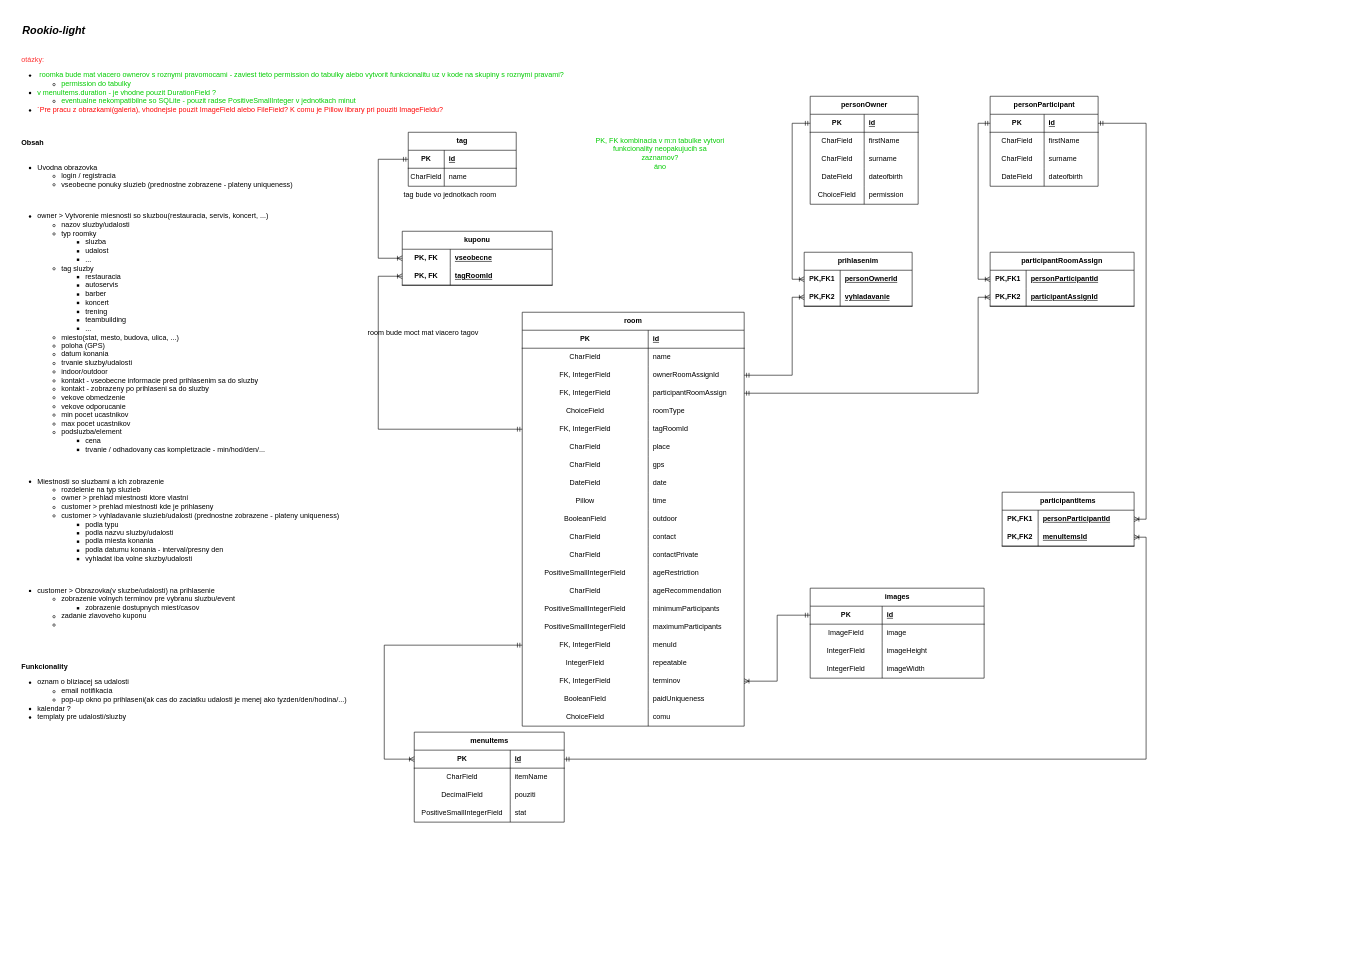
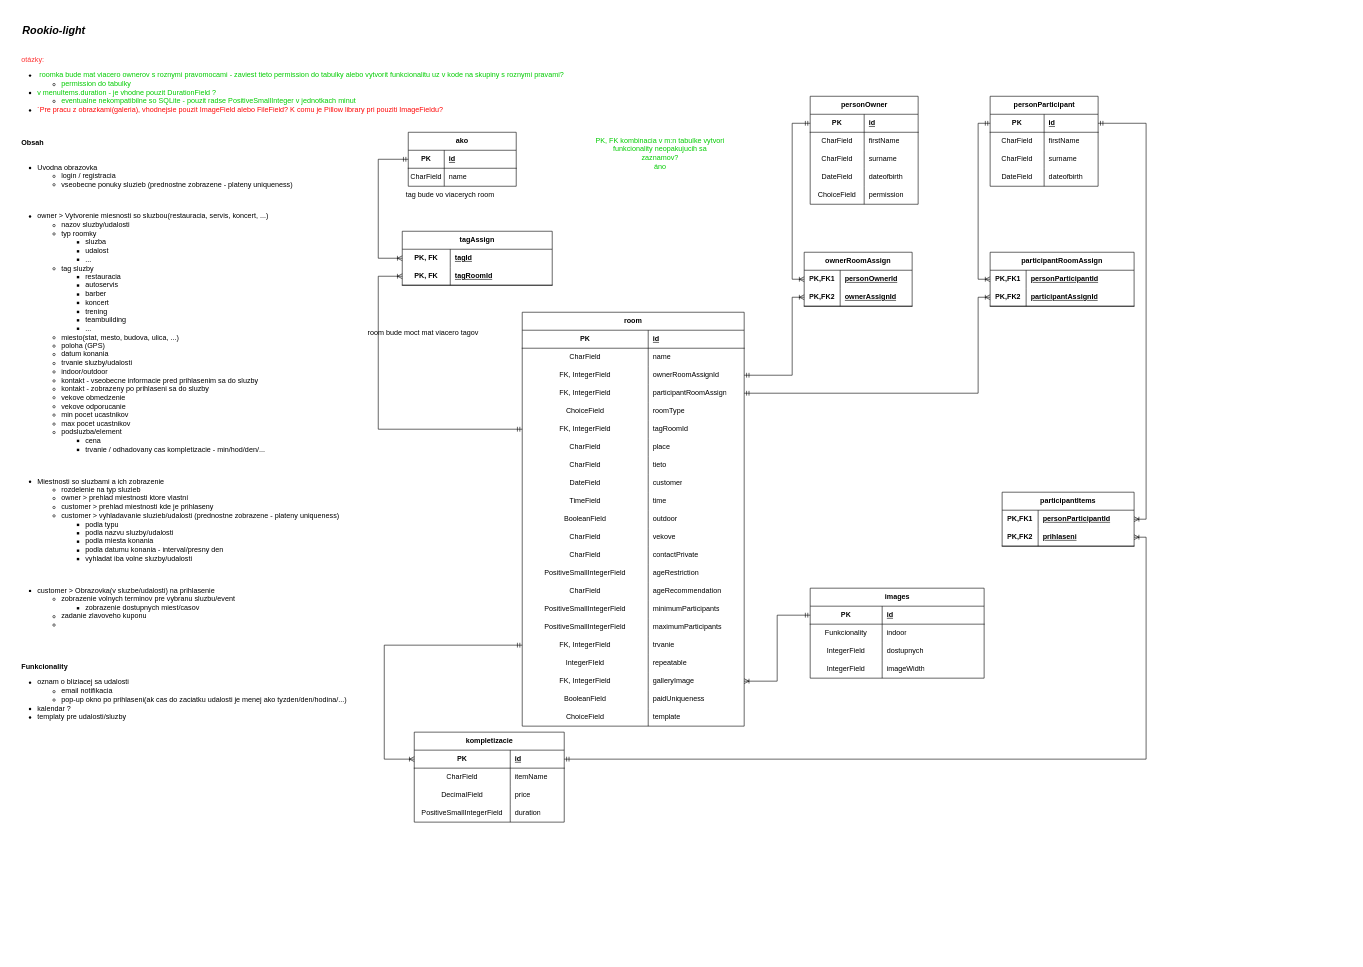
- <mxCell id="79" value="tag" style="shape=table;startSize=30;container=1;collapsible=1;childLayout=tableLayout;fixedRows=1;rowLines=0;fontStyle=1;align=center;resizeLast=1;html=1;whiteSpace=wrap;" vertex="1" parent="1"><mxGeometry x="680" y="220" width="180" height="90" as="geometry" /></mxCell>
+ <mxCell id="79" value="ako" style="shape=table;startSize=30;container=1;collapsible=1;childLayout=tableLayout;fixedRows=1;rowLines=0;fontStyle=1;align=center;resizeLast=1;html=1;whiteSpace=wrap;" vertex="1" parent="1"><mxGeometry x="680" y="220" width="180" height="90" as="geometry" /></mxCell>
- <mxCell id="86" value="&lt;div&gt;tag bude vo jednotkach room&lt;br&gt;&lt;/div&gt;" style="text;html=1;strokeColor=none;fillColor=none;align=center;verticalAlign=middle;whiteSpace=wrap;rounded=0;" vertex="1" parent="1"><mxGeometry x="640" y="290" width="220" height="70" as="geometry" /></mxCell>
+ <mxCell id="86" value="&lt;div&gt;tag bude vo viacerych room&lt;br&gt;&lt;/div&gt;" style="text;html=1;strokeColor=none;fillColor=none;align=center;verticalAlign=middle;whiteSpace=wrap;rounded=0;" vertex="1" parent="1"><mxGeometry x="640" y="290" width="220" height="70" as="geometry" /></mxCell>
- <mxCell id="70" value="kuponu" style="shape=table;startSize=30;container=1;collapsible=1;childLayout=tableLayout;fixedRows=1;rowLines=0;fontStyle=1;align=center;resizeLast=1;html=1;whiteSpace=wrap;" vertex="1" parent="1"><mxGeometry x="670" y="385" width="250" height="90" as="geometry" /></mxCell>
+ <mxCell id="70" value="tagAssign" style="shape=table;startSize=30;container=1;collapsible=1;childLayout=tableLayout;fixedRows=1;rowLines=0;fontStyle=1;align=center;resizeLast=1;html=1;whiteSpace=wrap;" vertex="1" parent="1"><mxGeometry x="670" y="385" width="250" height="90" as="geometry" /></mxCell>
- <mxCell id="73" value="vseobecne" style="shape=partialRectangle;connectable=0;fillColor=none;top=0;left=0;bottom=0;right=0;align=left;spacingLeft=6;fontStyle=5;overflow=hidden;html=1;whiteSpace=wrap;" vertex="1" parent="71"><mxGeometry x="80" width="170" height="30" as="geometry"><mxRectangle width="170" height="30" as="alternateBounds" /></mxGeometry></mxCell>
+ <mxCell id="73" value="tagId" style="shape=partialRectangle;connectable=0;fillColor=none;top=0;left=0;bottom=0;right=0;align=left;spacingLeft=6;fontStyle=5;overflow=hidden;html=1;whiteSpace=wrap;" vertex="1" parent="71"><mxGeometry x="80" width="170" height="30" as="geometry"><mxRectangle width="170" height="30" as="alternateBounds" /></mxGeometry></mxCell>
- <mxCell id="102" value="prihlasenim" style="shape=table;startSize=30;container=1;collapsible=1;childLayout=tableLayout;fixedRows=1;rowLines=0;fontStyle=1;align=center;resizeLast=1;html=1;whiteSpace=wrap;" vertex="1" parent="1"><mxGeometry x="1340" y="420" width="180" height="90" as="geometry" /></mxCell>
+ <mxCell id="102" value="ownerRoomAssign" style="shape=table;startSize=30;container=1;collapsible=1;childLayout=tableLayout;fixedRows=1;rowLines=0;fontStyle=1;align=center;resizeLast=1;html=1;whiteSpace=wrap;" vertex="1" parent="1"><mxGeometry x="1340" y="420" width="180" height="90" as="geometry" /></mxCell>
- <mxCell id="108" value="vyhladavanie" style="shape=partialRectangle;connectable=0;fillColor=none;top=0;left=0;bottom=0;right=0;align=left;spacingLeft=6;fontStyle=5;overflow=hidden;html=1;whiteSpace=wrap;" vertex="1" parent="106"><mxGeometry x="60" width="120" height="30" as="geometry"><mxRectangle width="120" height="30" as="alternateBounds" /></mxGeometry></mxCell>
+ <mxCell id="108" value="ownerAssignId" style="shape=partialRectangle;connectable=0;fillColor=none;top=0;left=0;bottom=0;right=0;align=left;spacingLeft=6;fontStyle=5;overflow=hidden;html=1;whiteSpace=wrap;" vertex="1" parent="106"><mxGeometry x="60" width="120" height="30" as="geometry"><mxRectangle width="120" height="30" as="alternateBounds" /></mxGeometry></mxCell>
- <mxCell id="27" value="gps" style="shape=partialRectangle;connectable=0;fillColor=none;top=0;left=0;bottom=0;right=0;align=left;spacingLeft=6;overflow=hidden;html=1;whiteSpace=wrap;" vertex="1" parent="25"><mxGeometry x="210" width="160" height="30" as="geometry"><mxRectangle width="160" height="30" as="alternateBounds" /></mxGeometry></mxCell>
+ <mxCell id="27" value="tieto" style="shape=partialRectangle;connectable=0;fillColor=none;top=0;left=0;bottom=0;right=0;align=left;spacingLeft=6;overflow=hidden;html=1;whiteSpace=wrap;" vertex="1" parent="25"><mxGeometry x="210" width="160" height="30" as="geometry"><mxRectangle width="160" height="30" as="alternateBounds" /></mxGeometry></mxCell>
- <mxCell id="30" value="date" style="shape=partialRectangle;connectable=0;fillColor=none;top=0;left=0;bottom=0;right=0;align=left;spacingLeft=6;overflow=hidden;html=1;whiteSpace=wrap;" vertex="1" parent="28"><mxGeometry x="210" width="160" height="30" as="geometry"><mxRectangle width="160" height="30" as="alternateBounds" /></mxGeometry></mxCell>
+ <mxCell id="30" value="customer" style="shape=partialRectangle;connectable=0;fillColor=none;top=0;left=0;bottom=0;right=0;align=left;spacingLeft=6;overflow=hidden;html=1;whiteSpace=wrap;" vertex="1" parent="28"><mxGeometry x="210" width="160" height="30" as="geometry"><mxRectangle width="160" height="30" as="alternateBounds" /></mxGeometry></mxCell>
- <mxCell id="32" value="Pillow" style="shape=partialRectangle;connectable=0;fillColor=none;top=0;left=0;bottom=0;right=0;editable=1;overflow=hidden;html=1;whiteSpace=wrap;" vertex="1" parent="31"><mxGeometry width="210" height="30" as="geometry"><mxRectangle width="210" height="30" as="alternateBounds" /></mxGeometry></mxCell>
+ <mxCell id="32" value="TimeField" style="shape=partialRectangle;connectable=0;fillColor=none;top=0;left=0;bottom=0;right=0;editable=1;overflow=hidden;html=1;whiteSpace=wrap;" vertex="1" parent="31"><mxGeometry width="210" height="30" as="geometry"><mxRectangle width="210" height="30" as="alternateBounds" /></mxGeometry></mxCell>
- <mxCell id="39" value="contact" style="shape=partialRectangle;connectable=0;fillColor=none;top=0;left=0;bottom=0;right=0;align=left;spacingLeft=6;overflow=hidden;html=1;whiteSpace=wrap;" vertex="1" parent="37"><mxGeometry x="210" width="160" height="30" as="geometry"><mxRectangle width="160" height="30" as="alternateBounds" /></mxGeometry></mxCell>
+ <mxCell id="39" value="vekove" style="shape=partialRectangle;connectable=0;fillColor=none;top=0;left=0;bottom=0;right=0;align=left;spacingLeft=6;overflow=hidden;html=1;whiteSpace=wrap;" vertex="1" parent="37"><mxGeometry x="210" width="160" height="30" as="geometry"><mxRectangle width="160" height="30" as="alternateBounds" /></mxGeometry></mxCell>
- <mxCell id="156" value="menuItemsId" style="shape=partialRectangle;connectable=0;fillColor=none;top=0;left=0;bottom=0;right=0;align=left;spacingLeft=6;fontStyle=5;overflow=hidden;html=1;whiteSpace=wrap;" vertex="1" parent="154"><mxGeometry x="60" width="160" height="30" as="geometry"><mxRectangle width="160" height="30" as="alternateBounds" /></mxGeometry></mxCell>
+ <mxCell id="156" value="prihlaseni" style="shape=partialRectangle;connectable=0;fillColor=none;top=0;left=0;bottom=0;right=0;align=left;spacingLeft=6;fontStyle=5;overflow=hidden;html=1;whiteSpace=wrap;" vertex="1" parent="154"><mxGeometry x="60" width="160" height="30" as="geometry"><mxRectangle width="160" height="30" as="alternateBounds" /></mxGeometry></mxCell>
- <mxCell id="164" value="ImageField" style="shape=partialRectangle;connectable=0;fillColor=none;top=0;left=0;bottom=0;right=0;editable=1;overflow=hidden;whiteSpace=wrap;html=1;" vertex="1" parent="163"><mxGeometry width="120" height="30" as="geometry"><mxRectangle width="120" height="30" as="alternateBounds" /></mxGeometry></mxCell>
+ <mxCell id="164" value="Funkcionality" style="shape=partialRectangle;connectable=0;fillColor=none;top=0;left=0;bottom=0;right=0;editable=1;overflow=hidden;whiteSpace=wrap;html=1;" vertex="1" parent="163"><mxGeometry width="120" height="30" as="geometry"><mxRectangle width="120" height="30" as="alternateBounds" /></mxGeometry></mxCell>
- <mxCell id="165" value="image" style="shape=partialRectangle;connectable=0;fillColor=none;top=0;left=0;bottom=0;right=0;align=left;spacingLeft=6;overflow=hidden;whiteSpace=wrap;html=1;" vertex="1" parent="163"><mxGeometry x="120" width="170" height="30" as="geometry"><mxRectangle width="170" height="30" as="alternateBounds" /></mxGeometry></mxCell>
+ <mxCell id="165" value="indoor" style="shape=partialRectangle;connectable=0;fillColor=none;top=0;left=0;bottom=0;right=0;align=left;spacingLeft=6;overflow=hidden;whiteSpace=wrap;html=1;" vertex="1" parent="163"><mxGeometry x="120" width="170" height="30" as="geometry"><mxRectangle width="170" height="30" as="alternateBounds" /></mxGeometry></mxCell>
- <mxCell id="57" value="menuId" style="shape=partialRectangle;connectable=0;fillColor=none;top=0;left=0;bottom=0;right=0;align=left;spacingLeft=6;overflow=hidden;html=1;whiteSpace=wrap;" vertex="1" parent="55"><mxGeometry x="210" width="160" height="30" as="geometry"><mxRectangle width="160" height="30" as="alternateBounds" /></mxGeometry></mxCell>
+ <mxCell id="57" value="trvanie" style="shape=partialRectangle;connectable=0;fillColor=none;top=0;left=0;bottom=0;right=0;align=left;spacingLeft=6;overflow=hidden;html=1;whiteSpace=wrap;" vertex="1" parent="55"><mxGeometry x="210" width="160" height="30" as="geometry"><mxRectangle width="160" height="30" as="alternateBounds" /></mxGeometry></mxCell>
- <mxCell id="168" value="imageHeight" style="shape=partialRectangle;connectable=0;fillColor=none;top=0;left=0;bottom=0;right=0;align=left;spacingLeft=6;overflow=hidden;whiteSpace=wrap;html=1;" vertex="1" parent="166"><mxGeometry x="120" width="170" height="30" as="geometry"><mxRectangle width="170" height="30" as="alternateBounds" /></mxGeometry></mxCell>
+ <mxCell id="168" value="dostupnych" style="shape=partialRectangle;connectable=0;fillColor=none;top=0;left=0;bottom=0;right=0;align=left;spacingLeft=6;overflow=hidden;whiteSpace=wrap;html=1;" vertex="1" parent="166"><mxGeometry x="120" width="170" height="30" as="geometry"><mxRectangle width="170" height="30" as="alternateBounds" /></mxGeometry></mxCell>
- <mxCell id="63" value="terminov" style="shape=partialRectangle;connectable=0;fillColor=none;top=0;left=0;bottom=0;right=0;align=left;spacingLeft=6;overflow=hidden;html=1;whiteSpace=wrap;" vertex="1" parent="61"><mxGeometry x="210" width="160" height="30" as="geometry"><mxRectangle width="160" height="30" as="alternateBounds" /></mxGeometry></mxCell>
+ <mxCell id="63" value="galleryImage" style="shape=partialRectangle;connectable=0;fillColor=none;top=0;left=0;bottom=0;right=0;align=left;spacingLeft=6;overflow=hidden;html=1;whiteSpace=wrap;" vertex="1" parent="61"><mxGeometry x="210" width="160" height="30" as="geometry"><mxRectangle width="160" height="30" as="alternateBounds" /></mxGeometry></mxCell>
- <mxCell id="69" value="comu" style="shape=partialRectangle;connectable=0;fillColor=none;top=0;left=0;bottom=0;right=0;align=left;spacingLeft=6;overflow=hidden;html=1;whiteSpace=wrap;" vertex="1" parent="67"><mxGeometry x="210" width="160" height="30" as="geometry"><mxRectangle width="160" height="30" as="alternateBounds" /></mxGeometry></mxCell>
+ <mxCell id="69" value="template" style="shape=partialRectangle;connectable=0;fillColor=none;top=0;left=0;bottom=0;right=0;align=left;spacingLeft=6;overflow=hidden;html=1;whiteSpace=wrap;" vertex="1" parent="67"><mxGeometry x="210" width="160" height="30" as="geometry"><mxRectangle width="160" height="30" as="alternateBounds" /></mxGeometry></mxCell>
- <mxCell id="88" value="menuItems" style="shape=table;startSize=30;container=1;collapsible=1;childLayout=tableLayout;fixedRows=1;rowLines=0;fontStyle=1;align=center;resizeLast=1;html=1;" vertex="1" parent="1"><mxGeometry x="690" y="1220" width="250" height="150" as="geometry" /></mxCell>
+ <mxCell id="88" value="kompletizacie" style="shape=table;startSize=30;container=1;collapsible=1;childLayout=tableLayout;fixedRows=1;rowLines=0;fontStyle=1;align=center;resizeLast=1;html=1;" vertex="1" parent="1"><mxGeometry x="690" y="1220" width="250" height="150" as="geometry" /></mxCell>
- <mxCell id="97" value="pouziti" style="shape=partialRectangle;connectable=0;fillColor=none;top=0;left=0;bottom=0;right=0;align=left;spacingLeft=6;overflow=hidden;whiteSpace=wrap;html=1;" vertex="1" parent="95"><mxGeometry x="160" width="90" height="30" as="geometry"><mxRectangle width="90" height="30" as="alternateBounds" /></mxGeometry></mxCell>
+ <mxCell id="97" value="price" style="shape=partialRectangle;connectable=0;fillColor=none;top=0;left=0;bottom=0;right=0;align=left;spacingLeft=6;overflow=hidden;whiteSpace=wrap;html=1;" vertex="1" parent="95"><mxGeometry x="160" width="90" height="30" as="geometry"><mxRectangle width="90" height="30" as="alternateBounds" /></mxGeometry></mxCell>
- <mxCell id="100" value="stat" style="shape=partialRectangle;connectable=0;fillColor=none;top=0;left=0;bottom=0;right=0;align=left;spacingLeft=6;overflow=hidden;whiteSpace=wrap;html=1;" vertex="1" parent="98"><mxGeometry x="160" width="90" height="30" as="geometry"><mxRectangle width="90" height="30" as="alternateBounds" /></mxGeometry></mxCell>
+ <mxCell id="100" value="duration" style="shape=partialRectangle;connectable=0;fillColor=none;top=0;left=0;bottom=0;right=0;align=left;spacingLeft=6;overflow=hidden;whiteSpace=wrap;html=1;" vertex="1" parent="98"><mxGeometry x="160" width="90" height="30" as="geometry"><mxRectangle width="90" height="30" as="alternateBounds" /></mxGeometry></mxCell>
